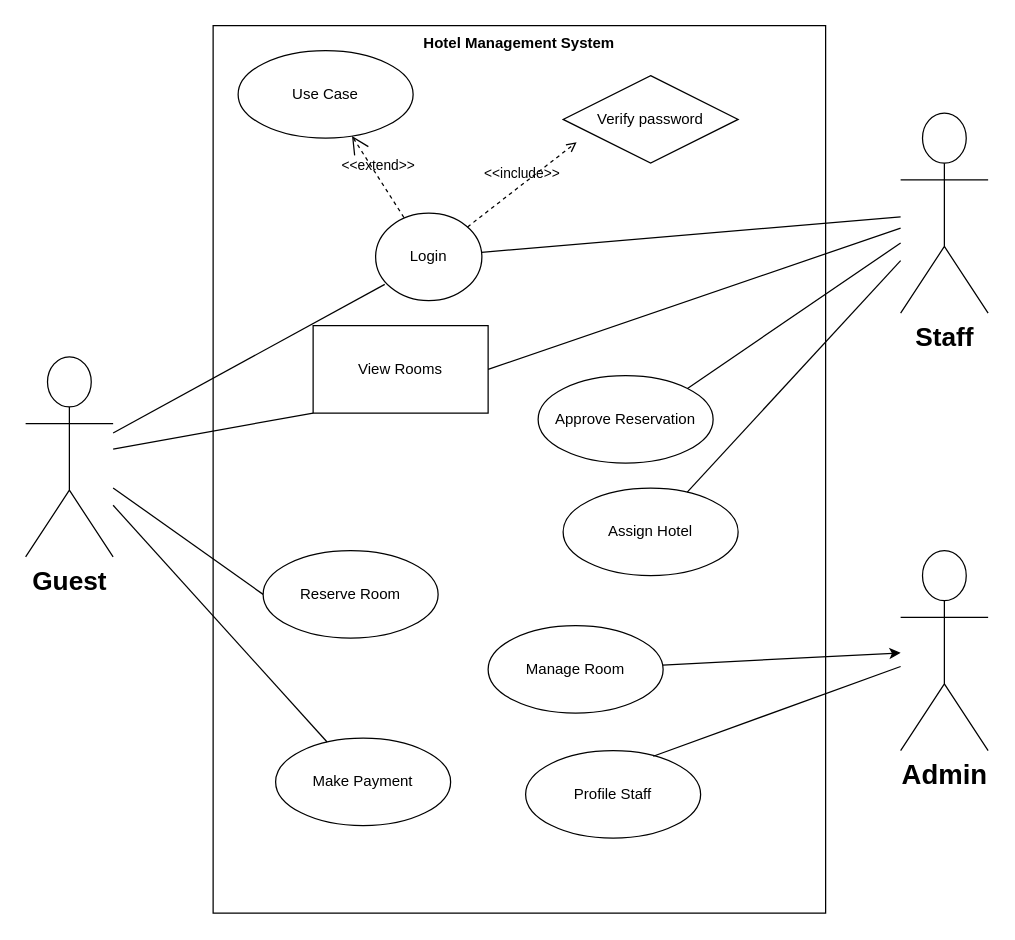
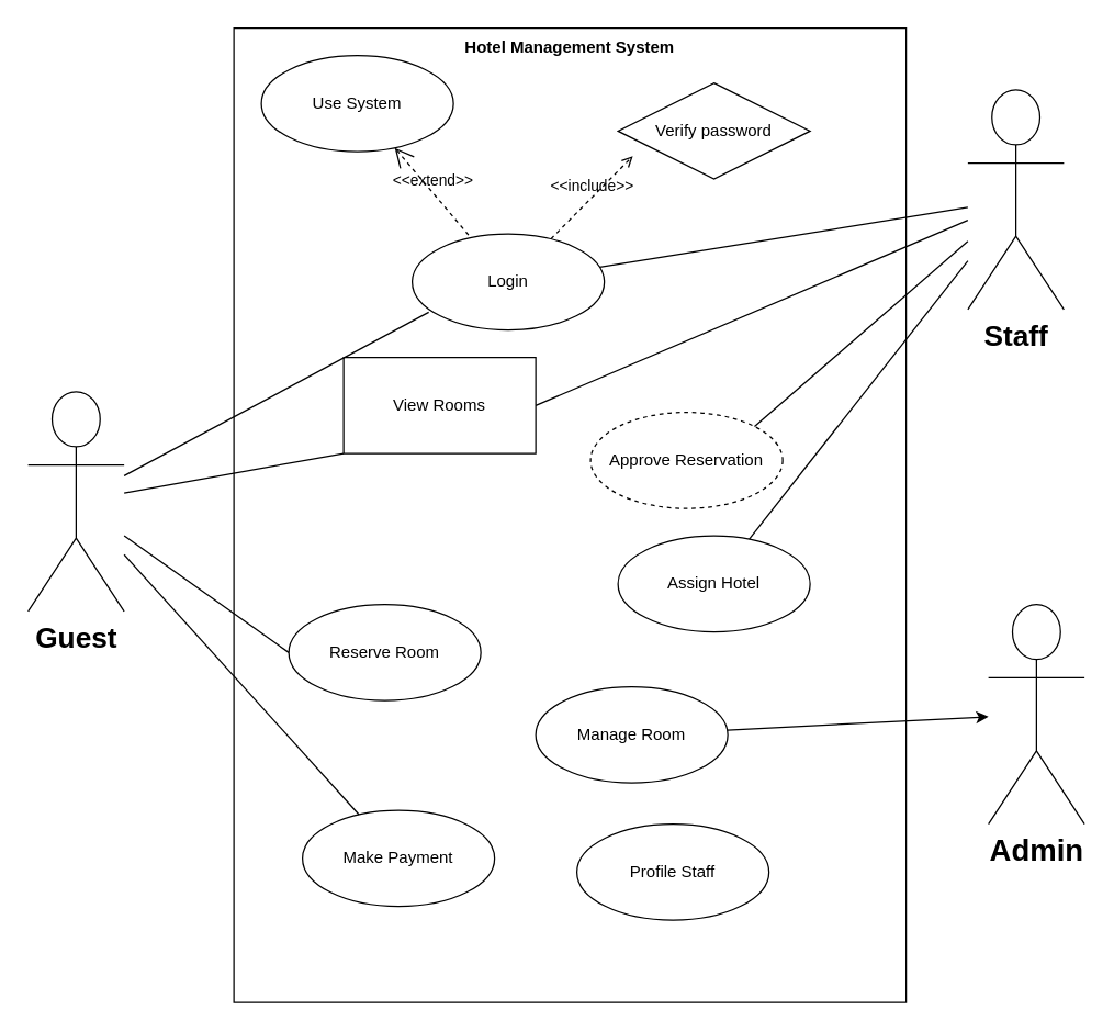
- <mxCell id="18" value="Use Case" style="ellipse;whiteSpace=wrap;html=1;" vertex="1" parent="1"><mxGeometry x="190" y="40" width="140" height="70" as="geometry" /></mxCell>
+ <mxCell id="18" value="Use System" style="ellipse;whiteSpace=wrap;html=1;" vertex="1" parent="1"><mxGeometry x="190" y="40" width="140" height="70" as="geometry" /></mxCell>
- <mxCell id="5" value="&lt;b&gt;&lt;font style=&quot;font-size: 21px;&quot;&gt;Staff&lt;/font&gt;&lt;/b&gt;" style="shape=umlActor;verticalLabelPosition=bottom;verticalAlign=top;html=1;outlineConnect=0;" vertex="1" parent="1"><mxGeometry x="720" y="90" width="70" height="160" as="geometry" /></mxCell>
+ <mxCell id="5" value="&lt;b&gt;&lt;font style=&quot;font-size: 21px;&quot;&gt;Staff&lt;/font&gt;&lt;/b&gt;" style="shape=umlActor;verticalLabelPosition=bottom;verticalAlign=top;html=1;outlineConnect=0;" vertex="1" parent="1"><mxGeometry x="705" y="65" width="70" height="160" as="geometry" /></mxCell>
- <mxCell id="6" value="Login" style="ellipse;whiteSpace=wrap;html=1;" vertex="1" parent="1"><mxGeometry x="300" y="170" width="85" height="70" as="geometry" /></mxCell>
+ <mxCell id="6" value="Login" style="ellipse;whiteSpace=wrap;html=1;" vertex="1" parent="1"><mxGeometry x="300" y="170" width="140" height="70" as="geometry" /></mxCell>
- <mxCell id="20" value="Approve Reservation" style="ellipse;whiteSpace=wrap;html=1;" vertex="1" parent="1"><mxGeometry x="430" y="300" width="140" height="70" as="geometry" /></mxCell>
+ <mxCell id="20" value="Approve Reservation" style="ellipse;whiteSpace=wrap;html=1;dashed=1;" vertex="1" parent="1"><mxGeometry x="430" y="300" width="140" height="70" as="geometry" /></mxCell>
- <mxCell id="27" value="" style="edgeStyle=none;html=1;endArrow=none;verticalAlign=bottom;rounded=0;exitX=0.729;exitY=0.064;exitDx=0;exitDy=0;exitPerimeter=0;" edge="1" parent="1" source="24" target="4"><mxGeometry width="160" relative="1" as="geometry"><mxPoint x="160" y="430" as="sourcePoint" /><mxPoint x="320" y="430" as="targetPoint" /></mxGeometry></mxCell>
